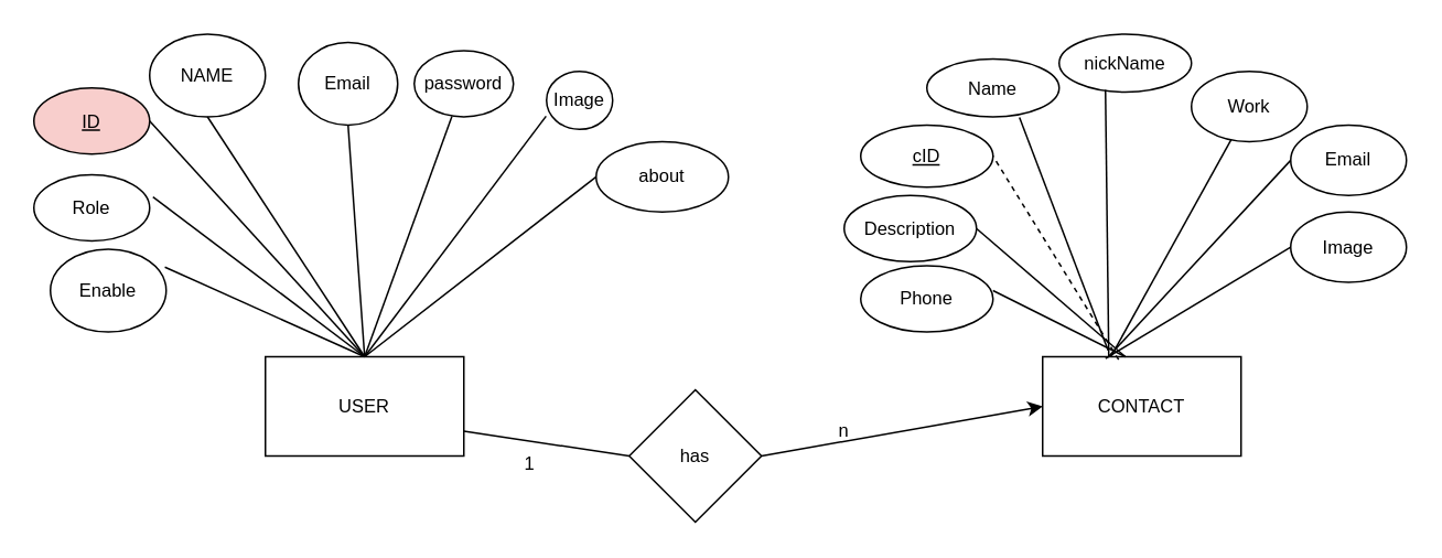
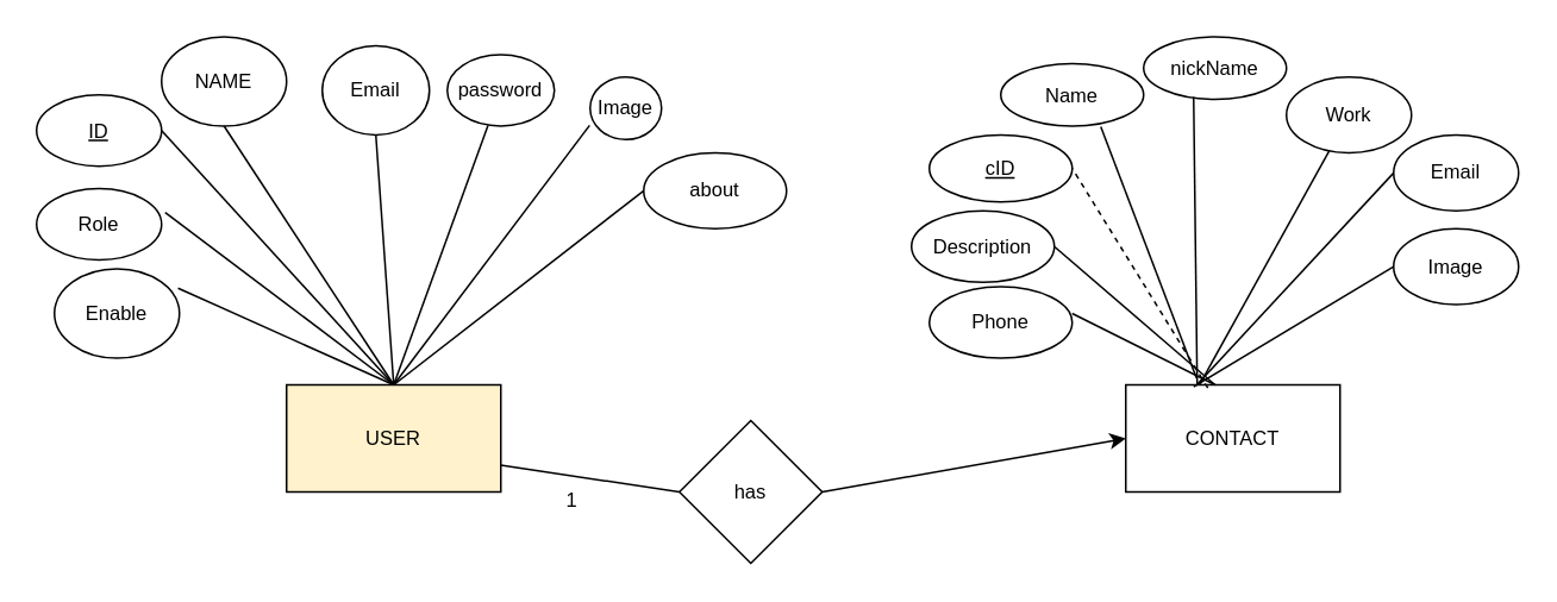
- <mxCell id="4" value="&lt;u&gt;ID&lt;/u&gt;" style="ellipse;whiteSpace=wrap;html=1;fontSize=11;fillColor=#f8cecc;" vertex="1" parent="1"><mxGeometry x="20" y="52.5" width="70" height="40" as="geometry" /></mxCell>
+ <mxCell id="4" value="&lt;u&gt;ID&lt;/u&gt;" style="ellipse;whiteSpace=wrap;html=1;fontSize=11;" vertex="1" parent="1"><mxGeometry x="20" y="52.5" width="70" height="40" as="geometry" /></mxCell>
- <mxCell id="3" value="USER" style="rounded=0;whiteSpace=wrap;html=1;fontSize=11;direction=west;" vertex="1" parent="1"><mxGeometry x="160" y="215" width="120" height="60" as="geometry" /></mxCell>
+ <mxCell id="3" value="USER" style="rounded=0;whiteSpace=wrap;html=1;fontSize=11;direction=west;fillColor=#fff2cc;" vertex="1" parent="1"><mxGeometry x="160" y="215" width="120" height="60" as="geometry" /></mxCell>
- <mxCell id="40" value="n" style="text;html=1;strokeColor=none;fillColor=none;align=center;verticalAlign=middle;whiteSpace=wrap;rounded=0;fontSize=11;fontFamily=Helvetica;fontColor=default;" vertex="1" parent="1"><mxGeometry x="480" y="245" width="60" height="30" as="geometry" /></mxCell>
